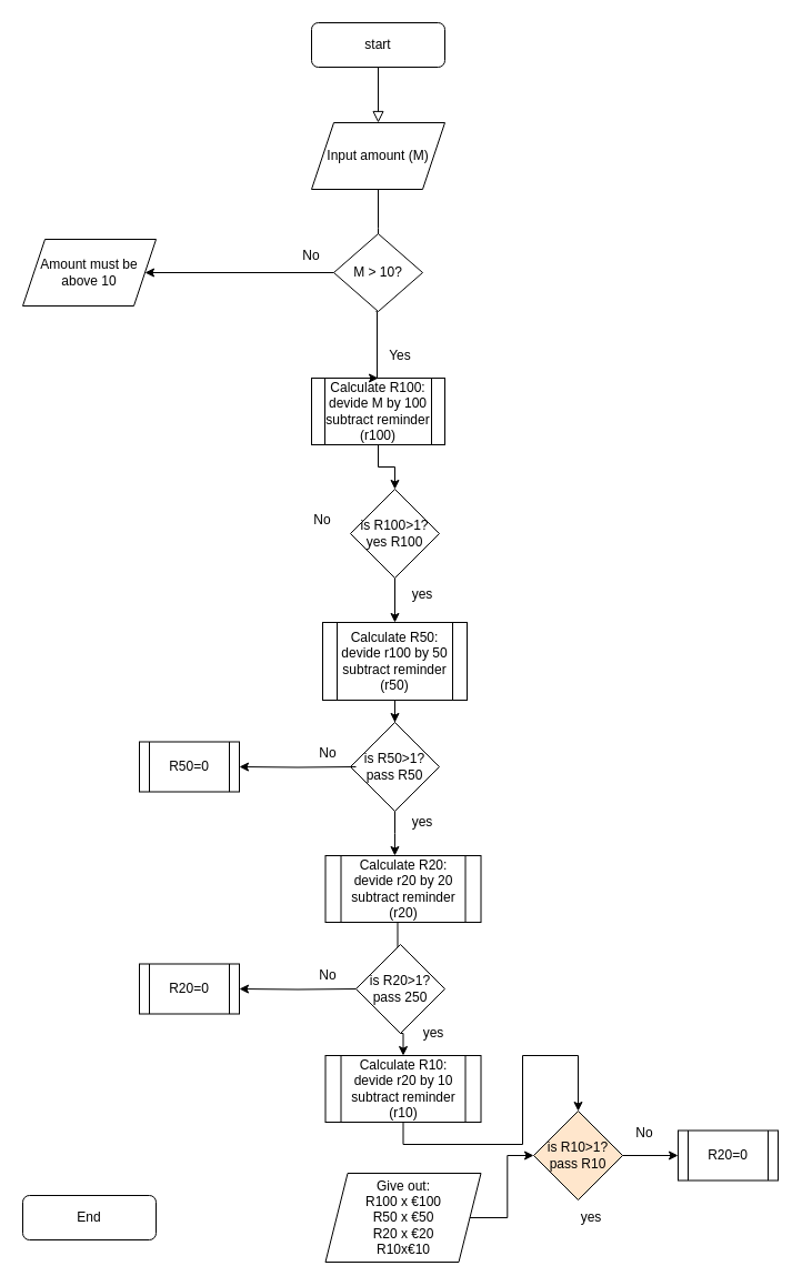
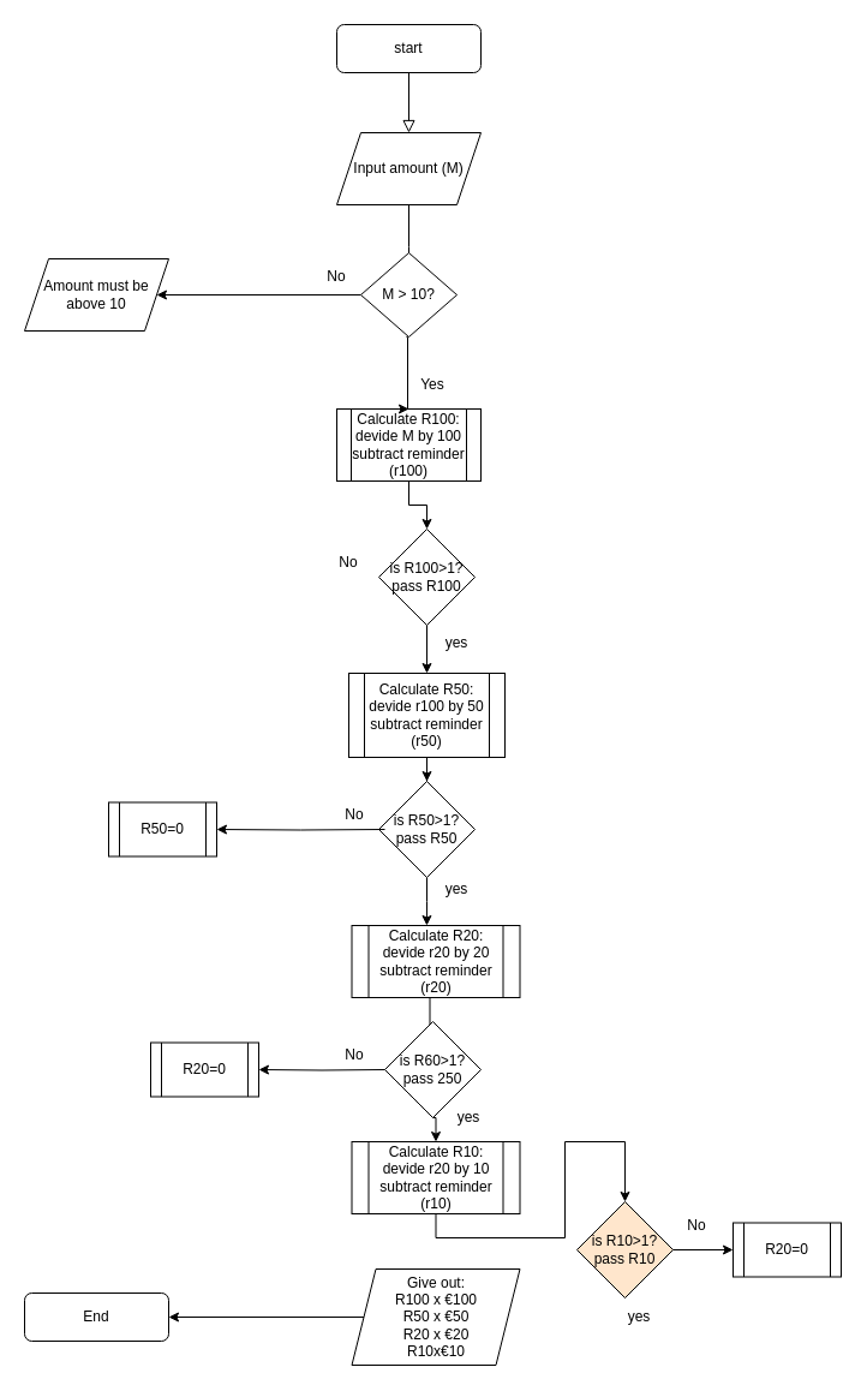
- <mxCell id="25" value="is R100&amp;gt;1?&lt;br&gt;yes R100" style="rhombus;whiteSpace=wrap;html=1;" vertex="1" parent="1"><mxGeometry x="315" y="440" width="80" height="80" as="geometry" /></mxCell>
+ <mxCell id="25" value="is R100&amp;gt;1?&lt;br&gt;pass R100" style="rhombus;whiteSpace=wrap;html=1;" vertex="1" parent="1"><mxGeometry x="315" y="440" width="80" height="80" as="geometry" /></mxCell>
- <mxCell id="38" value="R50=0" style="shape=process;whiteSpace=wrap;html=1;backgroundOutline=1;" vertex="1" parent="1"><mxGeometry x="125" y="667.5" width="90" height="45" as="geometry" /></mxCell>
+ <mxCell id="38" value="R50=0" style="shape=process;whiteSpace=wrap;html=1;backgroundOutline=1;" vertex="1" parent="1"><mxGeometry x="90" y="667.5" width="90" height="45" as="geometry" /></mxCell>
- <mxCell id="31" value="is R20&amp;gt;1?&lt;br&gt;pass 250" style="rhombus;whiteSpace=wrap;html=1;" vertex="1" parent="1"><mxGeometry x="320" y="850" width="80" height="80" as="geometry" /></mxCell>
+ <mxCell id="31" value="is R60&amp;gt;1?&lt;br&gt;pass 250" style="rhombus;whiteSpace=wrap;html=1;" vertex="1" parent="1"><mxGeometry x="320" y="850" width="80" height="80" as="geometry" /></mxCell>
- <mxCell id="22" style="edgeStyle=orthogonalEdgeStyle;rounded=0;orthogonalLoop=1;jettySize=auto;html=1;exitX=0;exitY=0.5;exitDx=0;exitDy=0;" edge="1" parent="1" source="23" target="35"><mxGeometry relative="1" as="geometry" /></mxCell>
+ <mxCell id="22" style="edgeStyle=orthogonalEdgeStyle;rounded=0;orthogonalLoop=1;jettySize=auto;html=1;exitX=0;exitY=0.5;exitDx=0;exitDy=0;" edge="1" parent="1" source="23" target="34"><mxGeometry relative="1" as="geometry" /></mxCell>
